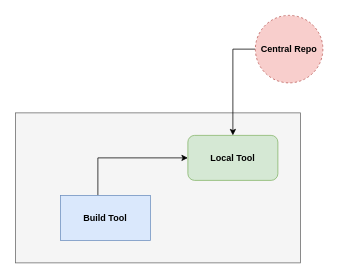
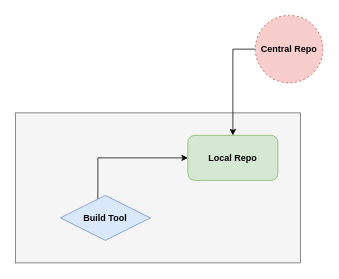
- <mxCell id="5" value="&lt;b&gt;Local Tool&lt;/b&gt;" style="rounded=1;whiteSpace=wrap;html=1;fillColor=#d5e8d4;strokeColor=#82b366;" vertex="1" parent="1"><mxGeometry x="250" y="180" width="120" height="60" as="geometry" /></mxCell>
+ <mxCell id="5" value="&lt;b&gt;Local Repo&lt;/b&gt;" style="rounded=1;whiteSpace=wrap;html=1;fillColor=#d5e8d4;strokeColor=#82b366;" vertex="1" parent="1"><mxGeometry x="250" y="180" width="120" height="60" as="geometry" /></mxCell>
- <mxCell id="4" value="&lt;b&gt;Build Tool&lt;/b&gt;" style="rounded=0;whiteSpace=wrap;html=1;fillColor=#dae8fc;strokeColor=#6c8ebf;" vertex="1" parent="1"><mxGeometry x="80" y="260" width="120" height="60" as="geometry" /></mxCell>
+ <mxCell id="4" value="&lt;b&gt;Build Tool&lt;/b&gt;" style="rhombus;whiteSpace=wrap;html=1;fillColor=#dae8fc;strokeColor=#6c8ebf;" vertex="1" parent="1"><mxGeometry x="80" y="260" width="120" height="60" as="geometry" /></mxCell>
